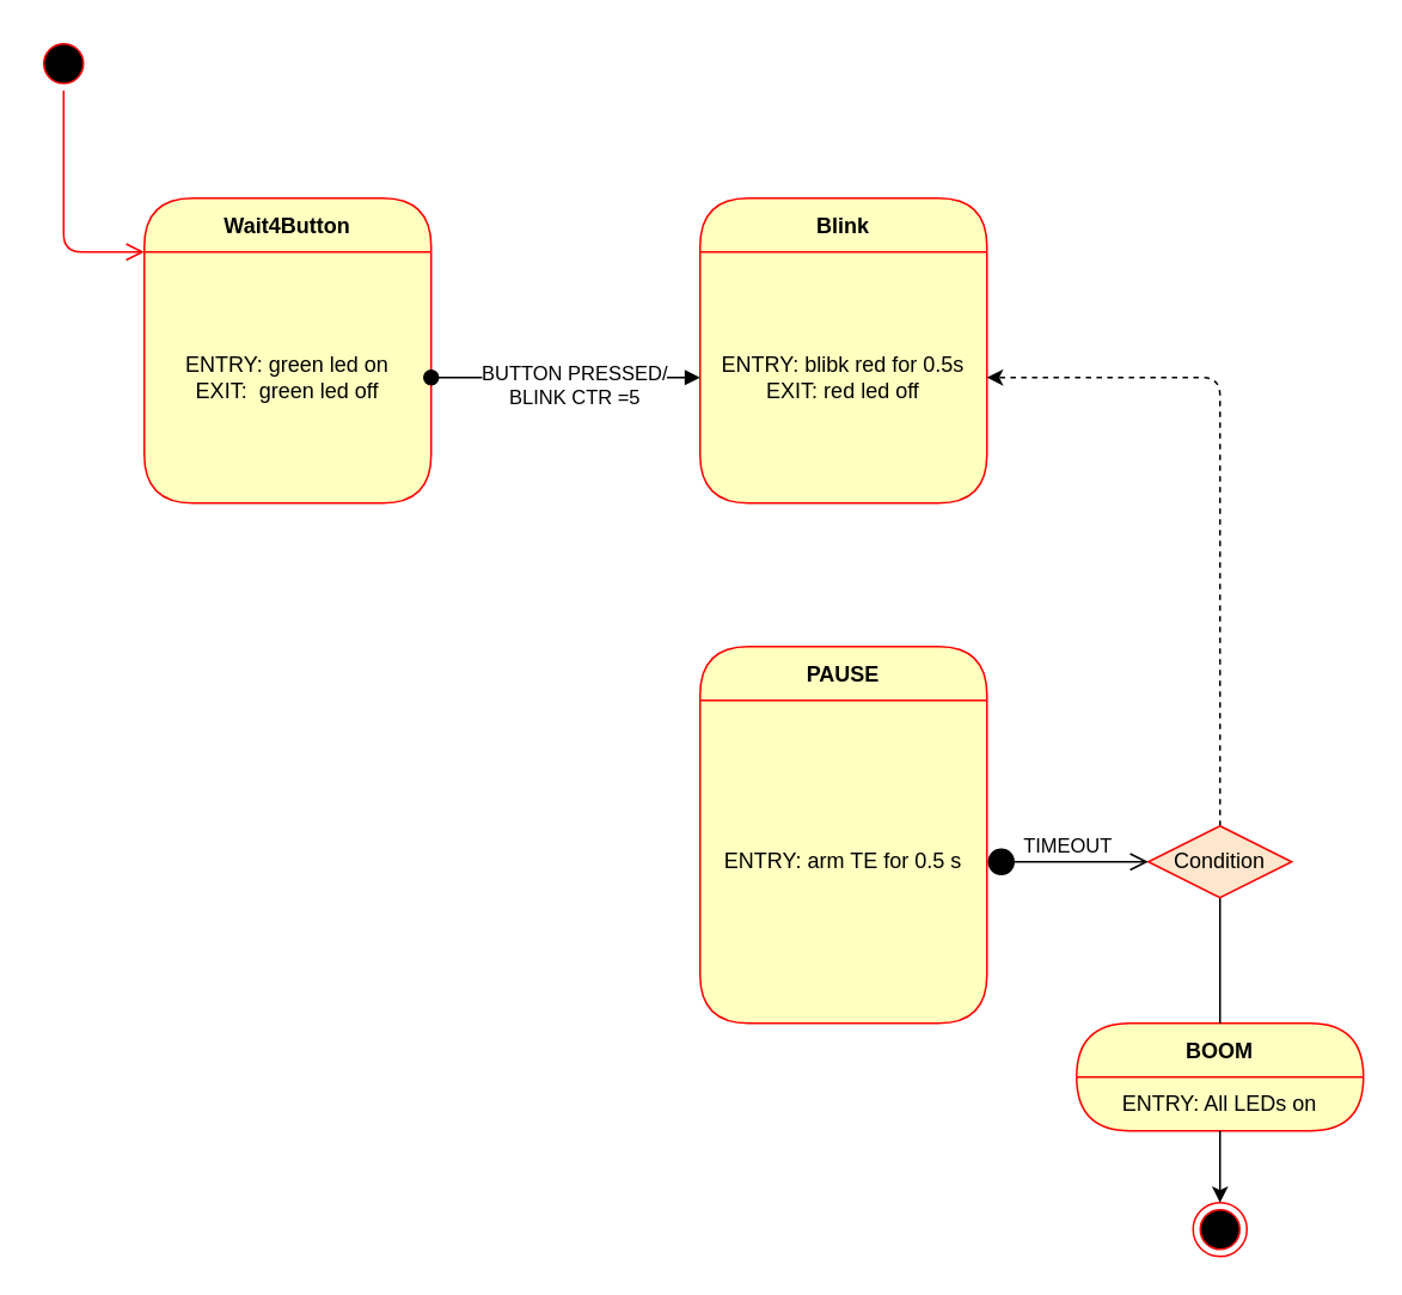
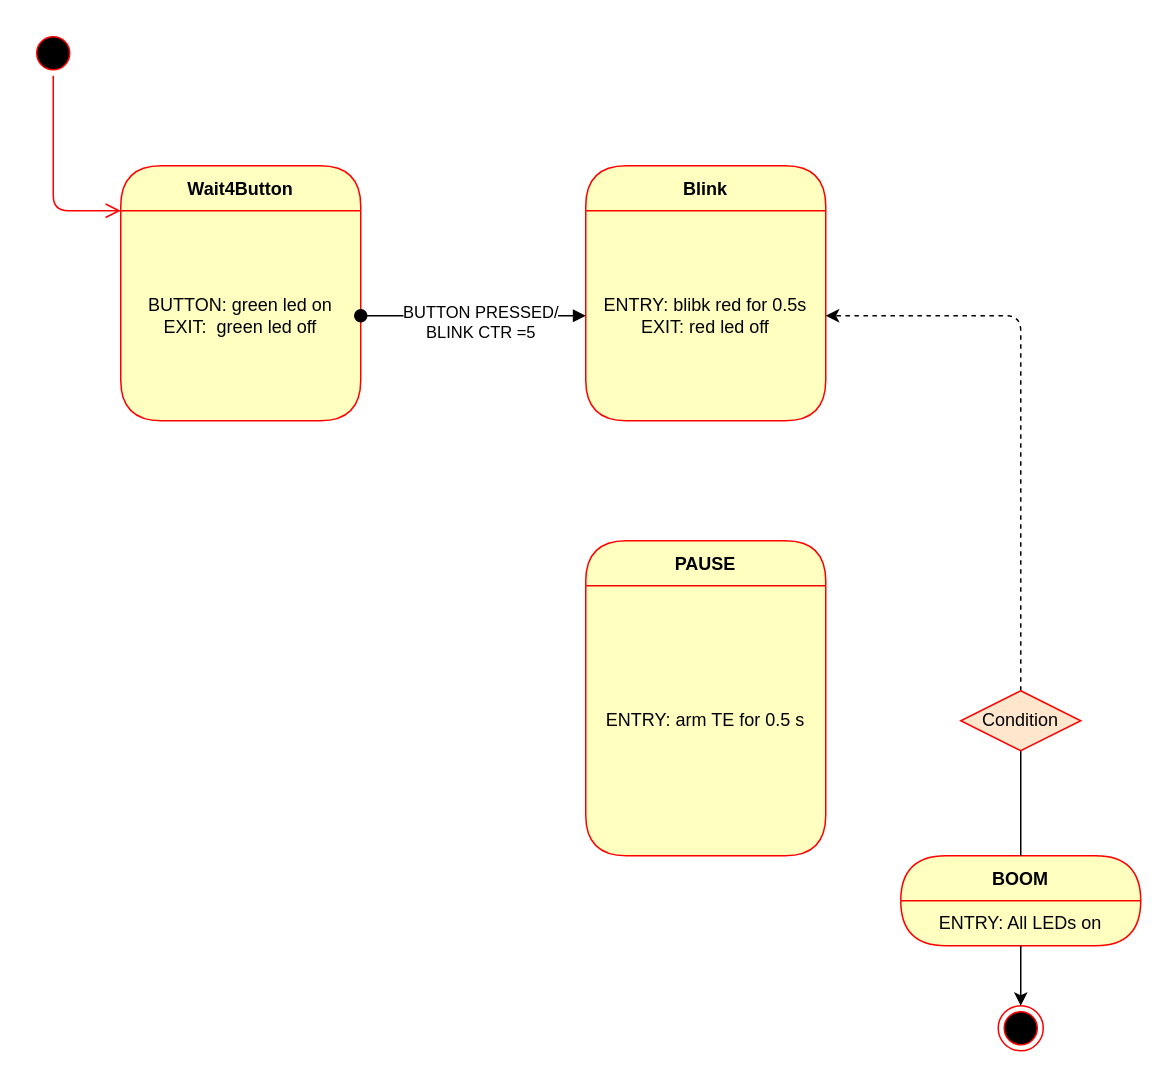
- <mxCell id="5" value="ENTRY: green led on&lt;div&gt;EXIT:&amp;nbsp; green led off&lt;/div&gt;" style="text;html=1;strokeColor=none;fillColor=none;align=center;verticalAlign=middle;spacingLeft=4;spacingRight=4;whiteSpace=wrap;overflow=hidden;rotatable=0;fontColor=#000000;" vertex="1" parent="4"><mxGeometry y="30" width="160" height="140" as="geometry" /></mxCell>
+ <mxCell id="5" value="BUTTON: green led on&lt;div&gt;EXIT:&amp;nbsp; green led off&lt;/div&gt;" style="text;html=1;strokeColor=none;fillColor=none;align=center;verticalAlign=middle;spacingLeft=4;spacingRight=4;whiteSpace=wrap;overflow=hidden;rotatable=0;fontColor=#000000;" vertex="1" parent="4"><mxGeometry y="30" width="160" height="140" as="geometry" /></mxCell>
- <mxCell id="16" value="TIMEOUT" style="html=1;verticalAlign=bottom;startArrow=circle;startFill=1;endArrow=open;startSize=6;endSize=8;curved=0;rounded=0;entryX=0;entryY=0.5;entryDx=0;entryDy=0;exitX=1;exitY=0.5;exitDx=0;exitDy=0;" edge="1" parent="1" source="9" target="14"><mxGeometry width="80" relative="1" as="geometry"><mxPoint x="550" y="479.63" as="sourcePoint" /><mxPoint x="630" y="479.63" as="targetPoint" /><Array as="points"><mxPoint x="570" y="480" /></Array></mxGeometry></mxCell>
